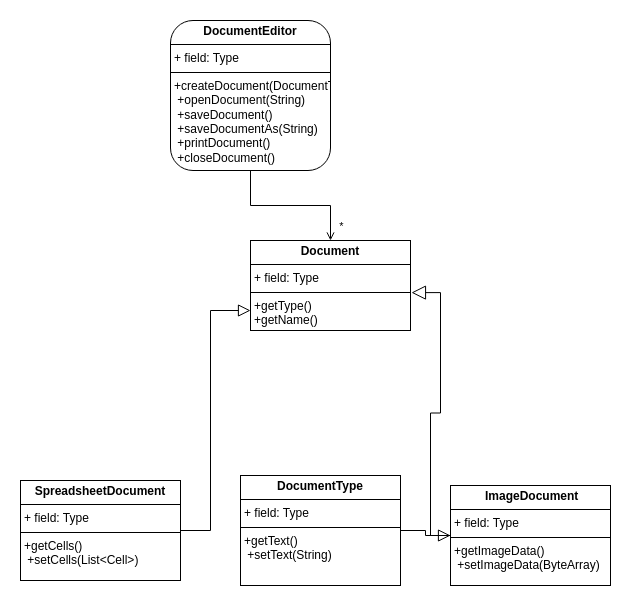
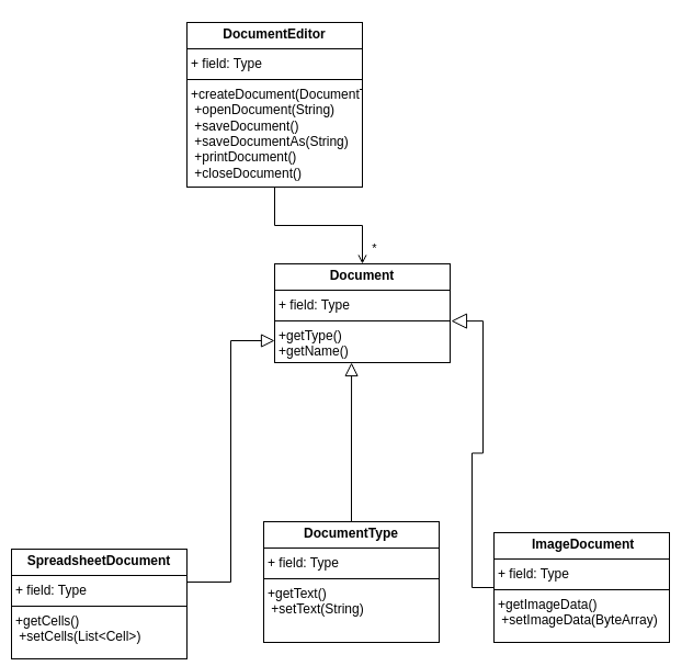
- <mxCell id="7" value="&lt;p style=&quot;margin:0px;margin-top:4px;text-align:center;&quot;&gt;&lt;b&gt;DocumentEditor&lt;/b&gt;&lt;br&gt;&lt;/p&gt;&lt;hr size=&quot;1&quot; style=&quot;border-style:solid;&quot;&gt;&lt;p style=&quot;margin:0px;margin-left:4px;&quot;&gt;+ field: Type&lt;/p&gt;&lt;hr size=&quot;1&quot; style=&quot;border-style:solid;&quot;&gt;&lt;p style=&quot;margin:0px;margin-left:4px;&quot;&gt;+createDocument(DocumentType)&lt;/p&gt;&lt;p style=&quot;margin:0px;margin-left:4px;&quot;&gt;&amp;nbsp;+openDocument(String)&lt;/p&gt;&lt;p style=&quot;margin:0px;margin-left:4px;&quot;&gt;&amp;nbsp;+saveDocument()&lt;/p&gt;&lt;p style=&quot;margin:0px;margin-left:4px;&quot;&gt;&amp;nbsp;+saveDocumentAs(String)&lt;/p&gt;&lt;p style=&quot;margin:0px;margin-left:4px;&quot;&gt;&amp;nbsp;+printDocument()&lt;/p&gt;&lt;p style=&quot;margin:0px;margin-left:4px;&quot;&gt;&amp;nbsp;+closeDocument()&lt;/p&gt;&lt;div&gt;&lt;br&gt;&lt;/div&gt;" style="verticalAlign=top;align=left;overflow=fill;html=1;whiteSpace=wrap;rounded=1;" vertex="1" parent="1"><mxGeometry x="170" y="20" width="160" height="150" as="geometry" /></mxCell>
+ <mxCell id="7" value="&lt;p style=&quot;margin:0px;margin-top:4px;text-align:center;&quot;&gt;&lt;b&gt;DocumentEditor&lt;/b&gt;&lt;br&gt;&lt;/p&gt;&lt;hr size=&quot;1&quot; style=&quot;border-style:solid;&quot;&gt;&lt;p style=&quot;margin:0px;margin-left:4px;&quot;&gt;+ field: Type&lt;/p&gt;&lt;hr size=&quot;1&quot; style=&quot;border-style:solid;&quot;&gt;&lt;p style=&quot;margin:0px;margin-left:4px;&quot;&gt;+createDocument(DocumentType)&lt;/p&gt;&lt;p style=&quot;margin:0px;margin-left:4px;&quot;&gt;&amp;nbsp;+openDocument(String)&lt;/p&gt;&lt;p style=&quot;margin:0px;margin-left:4px;&quot;&gt;&amp;nbsp;+saveDocument()&lt;/p&gt;&lt;p style=&quot;margin:0px;margin-left:4px;&quot;&gt;&amp;nbsp;+saveDocumentAs(String)&lt;/p&gt;&lt;p style=&quot;margin:0px;margin-left:4px;&quot;&gt;&amp;nbsp;+printDocument()&lt;/p&gt;&lt;p style=&quot;margin:0px;margin-left:4px;&quot;&gt;&amp;nbsp;+closeDocument()&lt;/p&gt;&lt;div&gt;&lt;br&gt;&lt;/div&gt;" style="verticalAlign=top;align=left;overflow=fill;html=1;whiteSpace=wrap;" vertex="1" parent="1"><mxGeometry x="170" y="20" width="160" height="150" as="geometry" /></mxCell>
- <mxCell id="9" value="&lt;p style=&quot;margin:0px;margin-top:4px;text-align:center;&quot;&gt;&lt;b&gt;SpreadsheetDocument&lt;/b&gt;&lt;br&gt;&lt;/p&gt;&lt;hr size=&quot;1&quot; style=&quot;border-style:solid;&quot;&gt;&lt;p style=&quot;margin:0px;margin-left:4px;&quot;&gt;+ field: Type&lt;/p&gt;&lt;hr size=&quot;1&quot; style=&quot;border-style:solid;&quot;&gt;&lt;p style=&quot;margin:0px;margin-left:4px;&quot;&gt;+getCells()&lt;/p&gt;&lt;p style=&quot;margin:0px;margin-left:4px;&quot;&gt;&amp;nbsp;+setCells(List&amp;lt;Cell&amp;gt;)&lt;/p&gt;" style="verticalAlign=top;align=left;overflow=fill;html=1;whiteSpace=wrap;" vertex="1" parent="1"><mxGeometry x="20" y="480" width="160" height="100" as="geometry" /></mxCell>
+ <mxCell id="9" value="&lt;p style=&quot;margin:0px;margin-top:4px;text-align:center;&quot;&gt;&lt;b&gt;SpreadsheetDocument&lt;/b&gt;&lt;br&gt;&lt;/p&gt;&lt;hr size=&quot;1&quot; style=&quot;border-style:solid;&quot;&gt;&lt;p style=&quot;margin:0px;margin-left:4px;&quot;&gt;+ field: Type&lt;/p&gt;&lt;hr size=&quot;1&quot; style=&quot;border-style:solid;&quot;&gt;&lt;p style=&quot;margin:0px;margin-left:4px;&quot;&gt;+getCells()&lt;/p&gt;&lt;p style=&quot;margin:0px;margin-left:4px;&quot;&gt;&amp;nbsp;+setCells(List&amp;lt;Cell&amp;gt;)&lt;/p&gt;" style="verticalAlign=top;align=left;overflow=fill;html=1;whiteSpace=wrap;" vertex="1" parent="1"><mxGeometry x="10" y="500" width="160" height="100" as="geometry" /></mxCell>
- <mxCell id="10" style="edgeStyle=orthogonalEdgeStyle;rounded=0;orthogonalLoop=1;jettySize=auto;html=1;endArrow=block;endFill=0;endSize=10;" edge="1" parent="1" source="2" target="3"><mxGeometry relative="1" as="geometry" /></mxCell>
+ <mxCell id="10" style="edgeStyle=orthogonalEdgeStyle;rounded=0;orthogonalLoop=1;jettySize=auto;html=1;entryX=0.438;entryY=1;entryDx=0;entryDy=0;entryPerimeter=0;endArrow=block;endFill=0;endSize=10;" edge="1" parent="1" source="2" target="4"><mxGeometry relative="1" as="geometry" /></mxCell>
